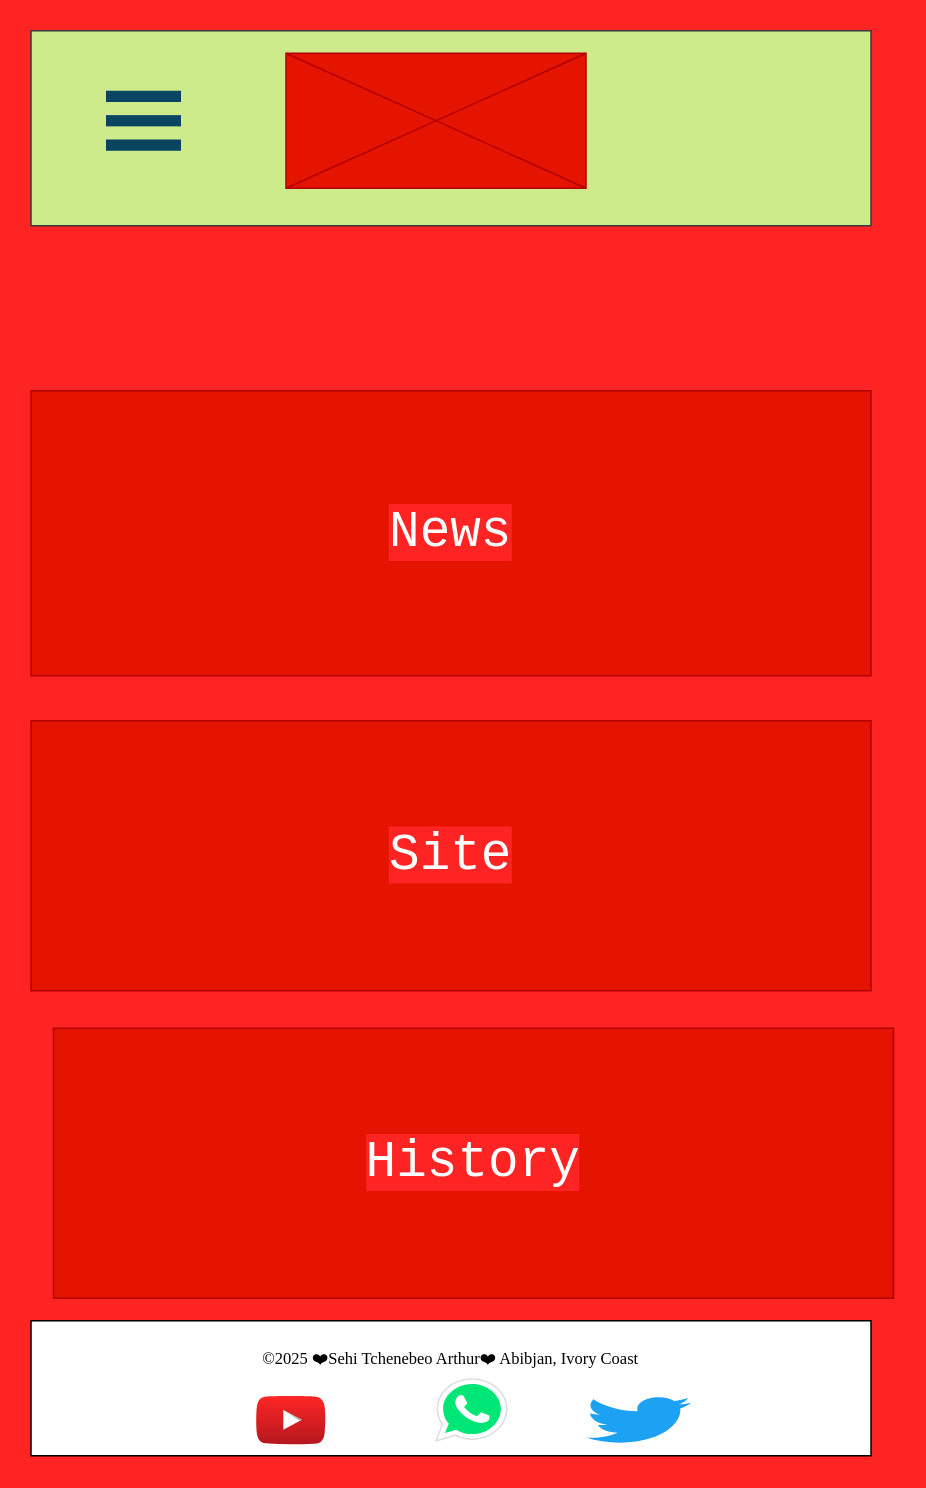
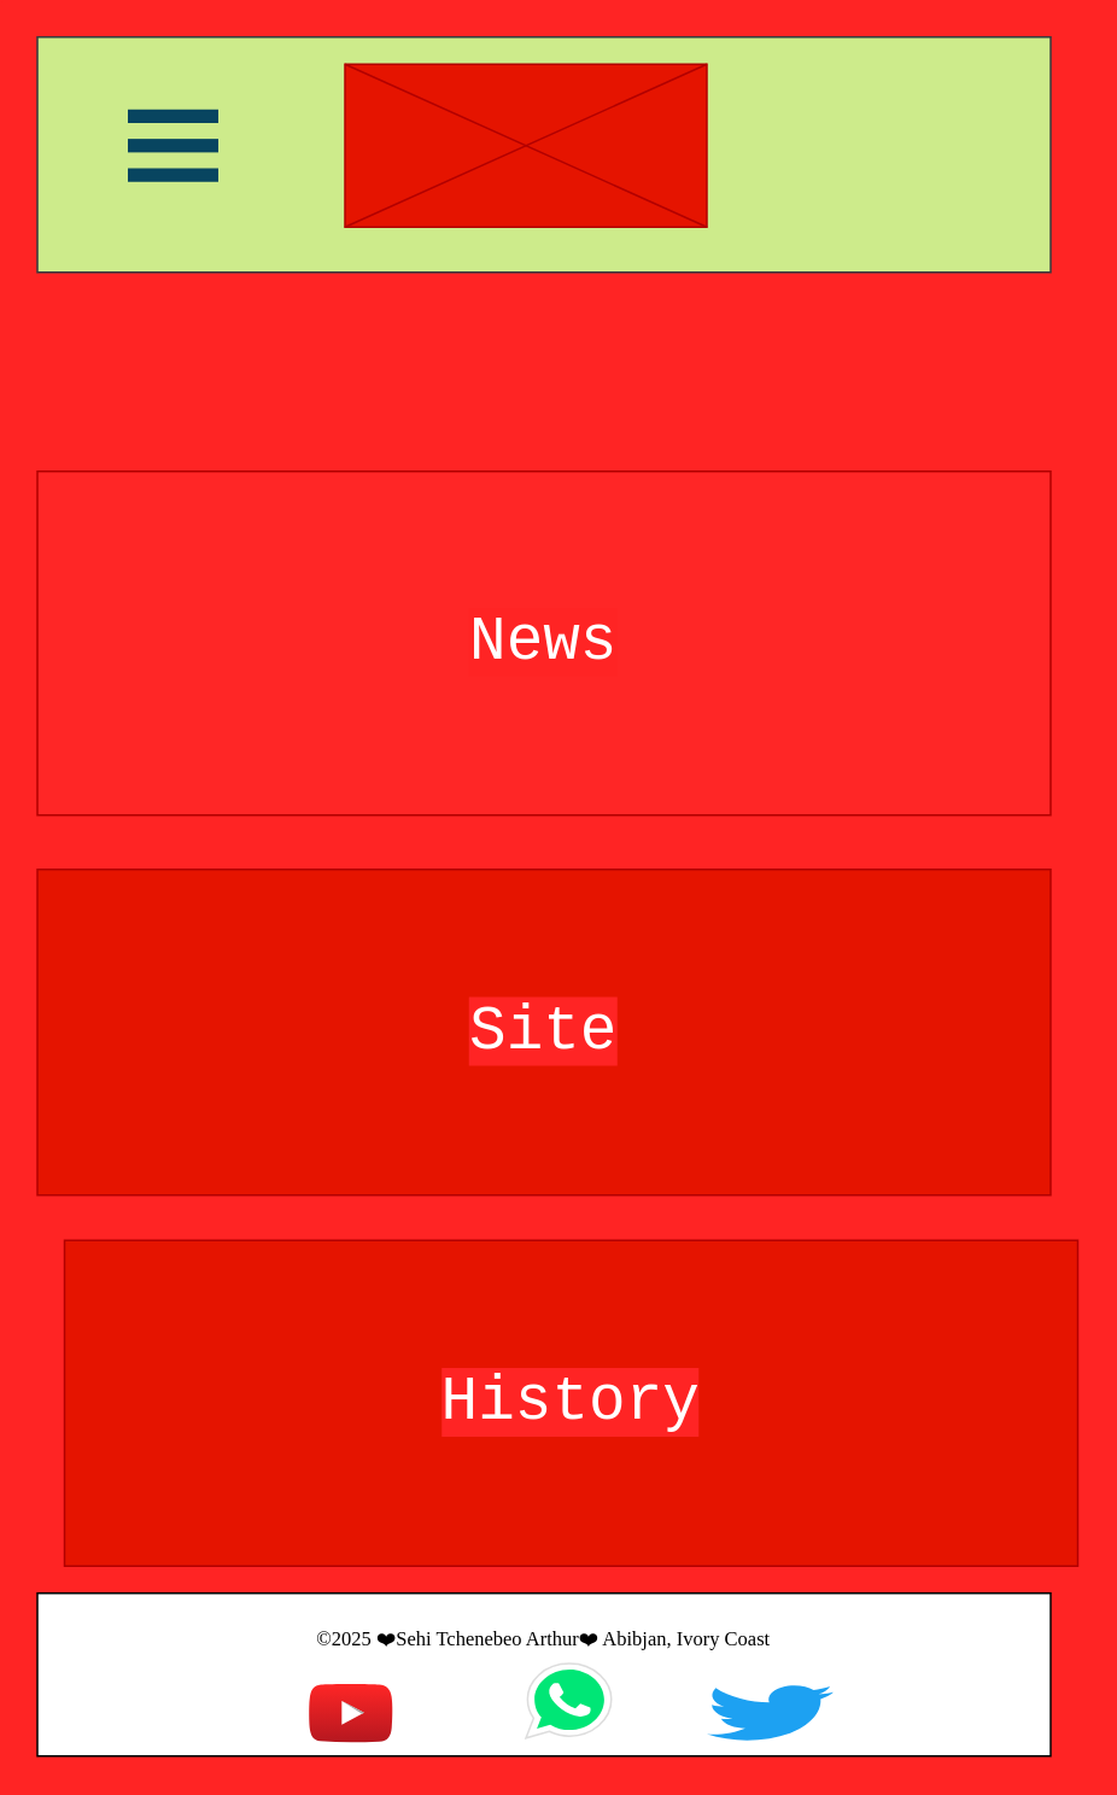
- <mxCell id="6" value="&lt;font style=&quot;font-size: 34px; background-color: rgb(255, 36, 36);&quot; face=&quot;Courier New&quot;&gt;News&lt;/font&gt;" style="rounded=0;whiteSpace=wrap;html=1;fillColor=#e51400;fontColor=#ffffff;strokeColor=#B20000;" vertex="1" parent="1"><mxGeometry x="20" y="260" width="560" height="190" as="geometry" /></mxCell>
+ <mxCell id="6" value="&lt;font style=&quot;font-size: 34px; background-color: rgb(255, 36, 36);&quot; face=&quot;Courier New&quot;&gt;News&lt;/font&gt;" style="rounded=0;whiteSpace=wrap;html=1;fillColor=#ff2626;fontColor=#ffffff;strokeColor=#B20000;" vertex="1" parent="1"><mxGeometry x="20" y="260" width="560" height="190" as="geometry" /></mxCell>
